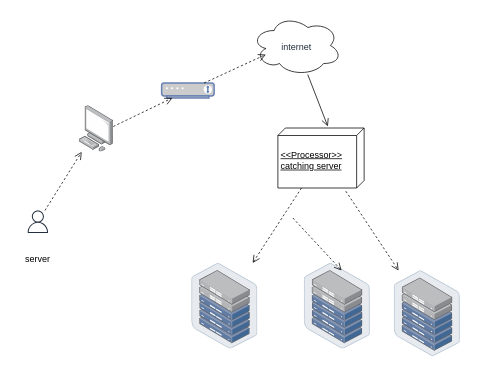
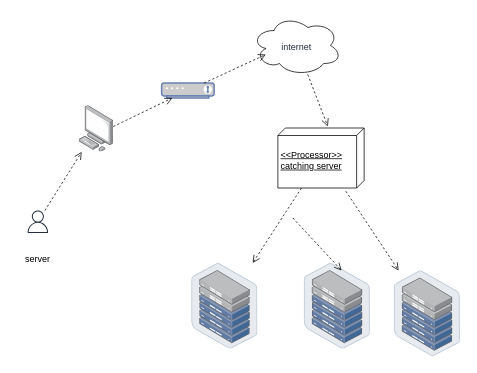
- <mxCell id="17" value="" style="html=1;verticalAlign=bottom;endArrow=open;dashed=0;endSize=8;elbow=vertical;rounded=0;entryX=-0.027;entryY=0.421;entryDx=0;entryDy=0;entryPerimeter=0;" edge="1" parent="1" source="3" target="10"><mxGeometry relative="1" as="geometry"><mxPoint x="424.6" y="170" as="sourcePoint" /><mxPoint x="473.6" y="92" as="targetPoint" /></mxGeometry></mxCell>
+ <mxCell id="17" value="" style="html=1;verticalAlign=bottom;endArrow=open;dashed=1;endSize=8;elbow=vertical;rounded=0;entryX=-0.027;entryY=0.421;entryDx=0;entryDy=0;entryPerimeter=0;" edge="1" parent="1" source="3" target="10"><mxGeometry relative="1" as="geometry"><mxPoint x="424.6" y="170" as="sourcePoint" /><mxPoint x="473.6" y="92" as="targetPoint" /></mxGeometry></mxCell>
